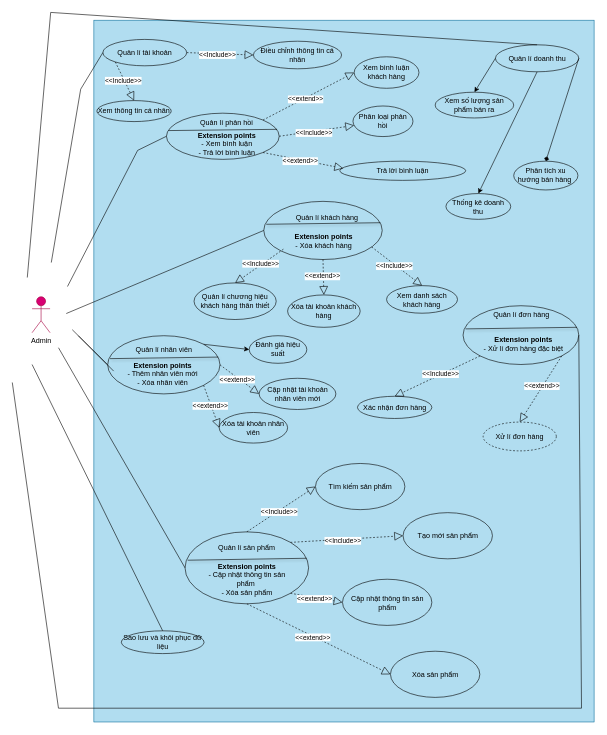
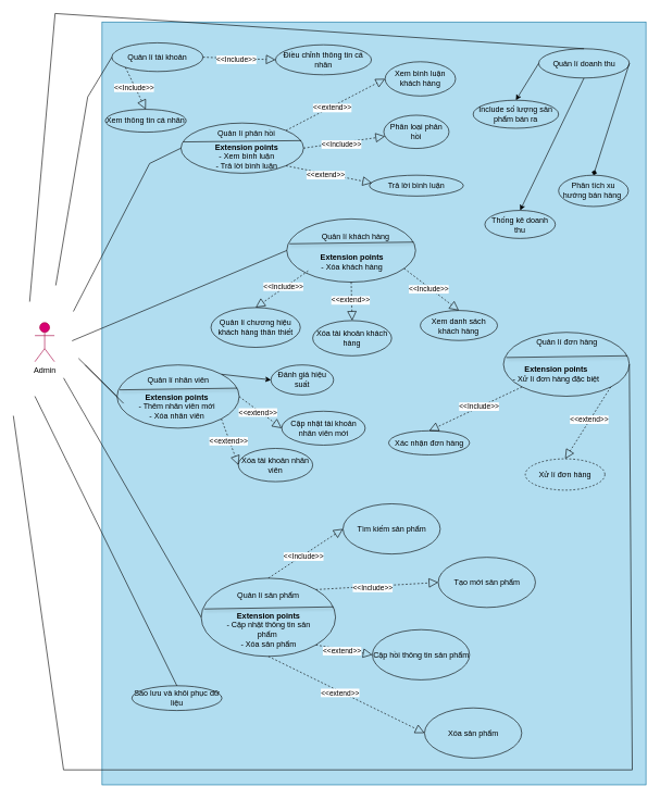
- <mxCell id="24" value="&lt;font color=&quot;#000000&quot;&gt;Xem số lượng sản phẩm bán ra&lt;/font&gt;" style="ellipse;whiteSpace=wrap;html=1;fillColor=none;strokeColor=#000000;" parent="1" vertex="1"><mxGeometry x="725" y="153" width="131" height="43" as="geometry" /></mxCell>
+ <mxCell id="24" value="&lt;font color=&quot;#000000&quot;&gt;Include số lượng sản phẩm bán ra&lt;/font&gt;" style="ellipse;whiteSpace=wrap;html=1;fillColor=none;strokeColor=#000000;" parent="1" vertex="1"><mxGeometry x="725" y="153" width="131" height="43" as="geometry" /></mxCell>
- <mxCell id="14" value="&lt;font color=&quot;#000000&quot;&gt;Trả lời bình luận&lt;/font&gt;" style="ellipse;whiteSpace=wrap;html=1;fillColor=none;strokeColor=#000000;" parent="1" vertex="1"><mxGeometry x="566" y="268" width="210" height="32" as="geometry" /></mxCell>
+ <mxCell id="14" value="&lt;font color=&quot;#000000&quot;&gt;Trả lời bình luận&lt;/font&gt;" style="ellipse;whiteSpace=wrap;html=1;fillColor=none;strokeColor=#000000;" parent="1" vertex="1"><mxGeometry x="566" y="268" width="144" height="32" as="geometry" /></mxCell>
- <mxCell id="59" value="&lt;font color=&quot;#000000&quot;&gt;&lt;b&gt;Extension points&lt;/b&gt;&lt;/font&gt;&lt;div style=&quot;&quot;&gt;&lt;font color=&quot;#000000&quot;&gt;- Xử lí đơn hàng đặc biệt&lt;/font&gt;&lt;/div&gt;" style="text;strokeColor=none;align=center;fillColor=none;html=1;verticalAlign=middle;whiteSpace=wrap;rounded=0;shadow=1;" parent="1" vertex="1"><mxGeometry x="805" y="546.5" width="135" height="53" as="geometry" /></mxCell>
+ <mxCell id="59" value="&lt;font color=&quot;#000000&quot;&gt;&lt;b&gt;Extension points&lt;/b&gt;&lt;/font&gt;&lt;div style=&quot;&quot;&gt;&lt;font color=&quot;#000000&quot;&gt;- Xử lí đơn hàng đặc biệt&lt;/font&gt;&lt;/div&gt;" style="text;strokeColor=none;align=center;fillColor=none;html=1;verticalAlign=middle;whiteSpace=wrap;rounded=0;shadow=1;" parent="1" vertex="1"><mxGeometry x="785" y="546.5" width="135" height="53" as="geometry" /></mxCell>
- <mxCell id="71" value="&lt;font color=&quot;#000000&quot;&gt;Cập nhật thông tin sản phẩm&lt;/font&gt;" style="ellipse;whiteSpace=wrap;html=1;fillColor=none;strokeColor=#000000;" parent="1" vertex="1"><mxGeometry x="570.5" y="965" width="149" height="77" as="geometry" /></mxCell>
+ <mxCell id="71" value="&lt;font color=&quot;#000000&quot;&gt;Cập hồi thông tin sản phẩm&lt;/font&gt;" style="ellipse;whiteSpace=wrap;html=1;fillColor=none;strokeColor=#000000;" parent="1" vertex="1"><mxGeometry x="570.5" y="965" width="149" height="77" as="geometry" /></mxCell>
